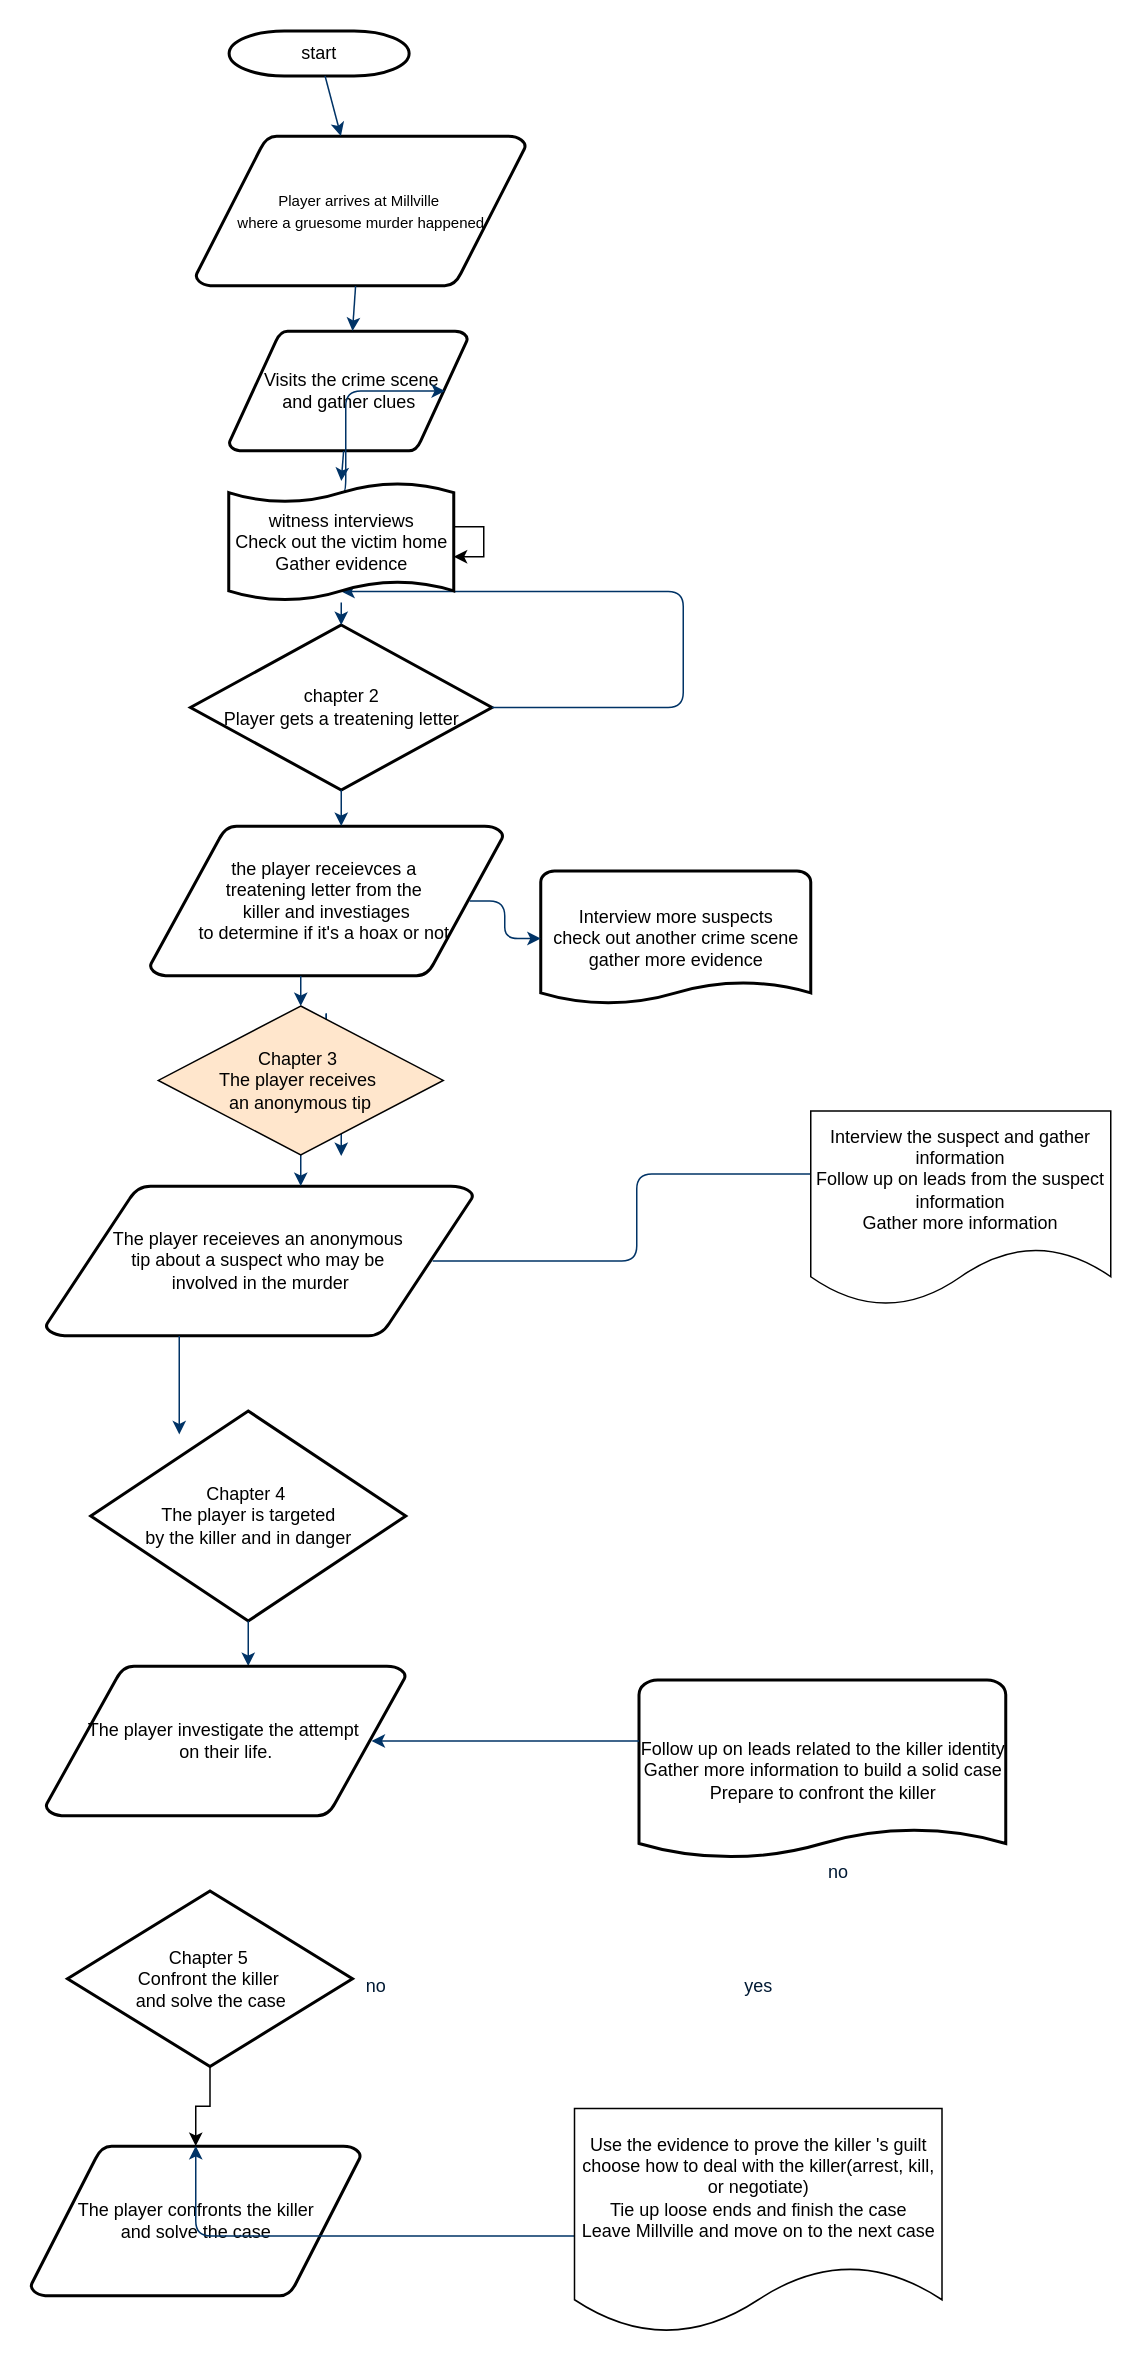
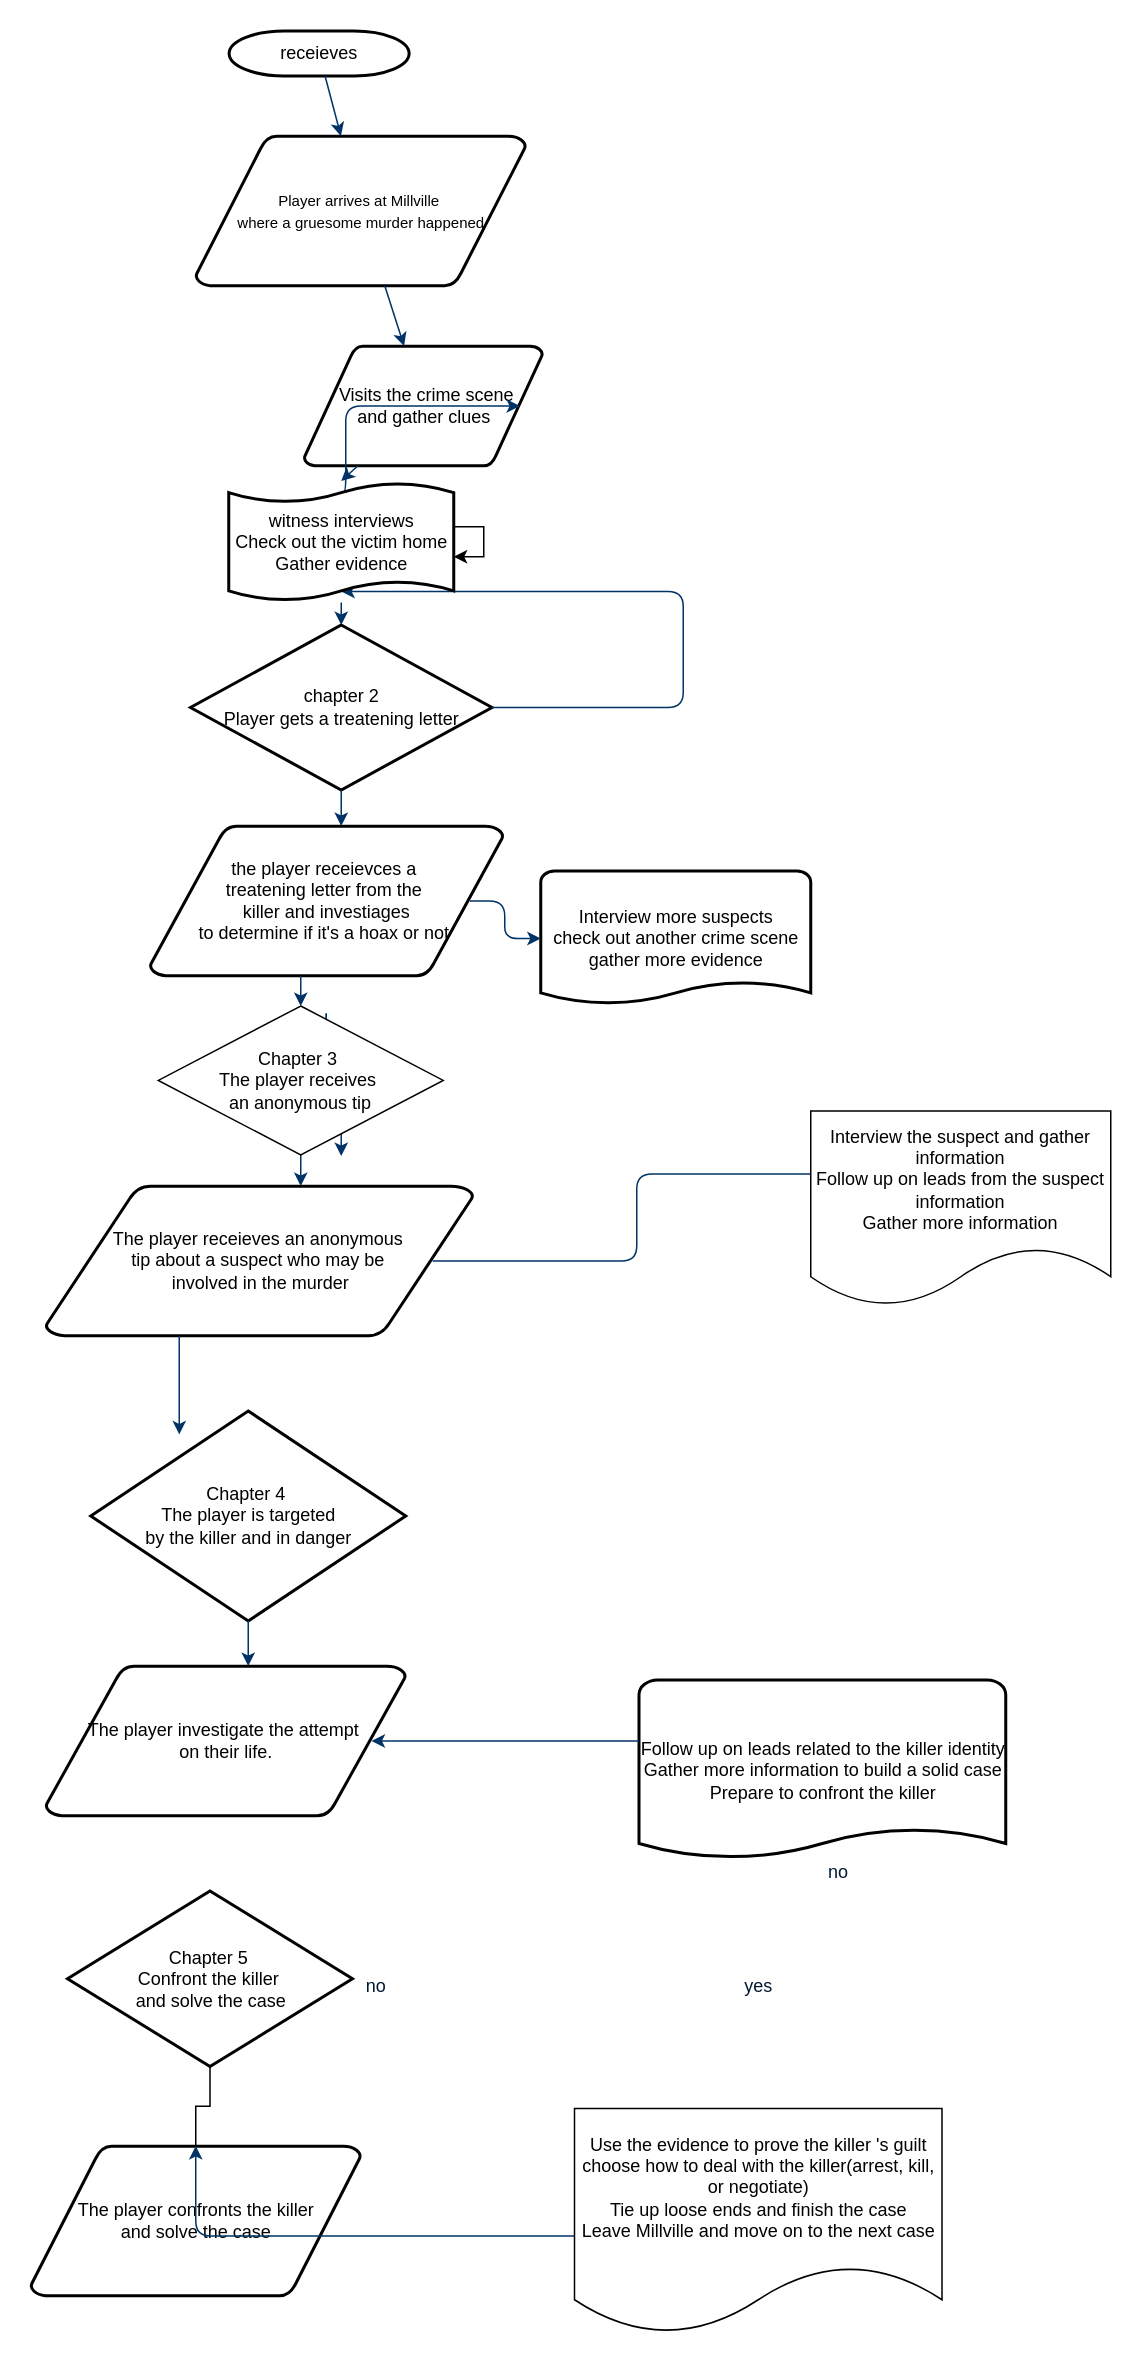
- <mxCell id="2" value="start" style="shape=mxgraph.flowchart.terminator;strokeWidth=2;gradientColor=none;gradientDirection=north;fontStyle=0;html=1;" parent="1" vertex="1"><mxGeometry x="152.25" y="20" width="120" height="30" as="geometry" /></mxCell>
+ <mxCell id="2" value="receieves" style="shape=mxgraph.flowchart.terminator;strokeWidth=2;gradientColor=none;gradientDirection=north;fontStyle=0;html=1;" parent="1" vertex="1"><mxGeometry x="152.25" y="20" width="120" height="30" as="geometry" /></mxCell>
- <mxCell id="5" value="&amp;nbsp;Visits the crime scene&lt;br&gt;and gather clues" style="shape=mxgraph.flowchart.data;strokeWidth=2;gradientColor=none;gradientDirection=north;fontStyle=0;html=1;" parent="1" vertex="1"><mxGeometry x="152.25" y="220" width="159" height="80" as="geometry" /></mxCell>
+ <mxCell id="5" value="&amp;nbsp;Visits the crime scene&lt;br&gt;and gather clues" style="shape=mxgraph.flowchart.data;strokeWidth=2;gradientColor=none;gradientDirection=north;fontStyle=0;html=1;" parent="1" vertex="1"><mxGeometry x="202.25" y="230" width="159" height="80" as="geometry" /></mxCell>
- <mxCell id="38" value="Chapter 3&amp;nbsp;&lt;br&gt;The player receives&amp;nbsp;&lt;br&gt;an anonymous tip" style="rhombus;whiteSpace=wrap;html=1;rotation=0;fillColor=#ffe6cc;" vertex="1" parent="1"><mxGeometry x="105.03" y="670" width="189.97" height="99.26" as="geometry" /></mxCell>
+ <mxCell id="38" value="Chapter 3&amp;nbsp;&lt;br&gt;The player receives&amp;nbsp;&lt;br&gt;an anonymous tip" style="rhombus;whiteSpace=wrap;html=1;rotation=0;" vertex="1" parent="1"><mxGeometry x="105.03" y="670" width="189.97" height="99.26" as="geometry" /></mxCell>
- <mxCell id="22" style="edgeStyle=orthogonalEdgeStyle;rounded=0;orthogonalLoop=1;jettySize=auto;html=1;entryX=0.5;entryY=0;entryDx=0;entryDy=0;entryPerimeter=0;" edge="1" parent="1" source="23" target="24"><mxGeometry relative="1" as="geometry" /></mxCell>
+ <mxCell id="22" style="edgeStyle=orthogonalEdgeStyle;rounded=0;orthogonalLoop=1;jettySize=auto;html=1;entryX=0.5;entryY=0;entryDx=0;entryDy=0;entryPerimeter=0;endArrow=none;" edge="1" parent="1" source="23" target="24"><mxGeometry relative="1" as="geometry" /></mxCell>
